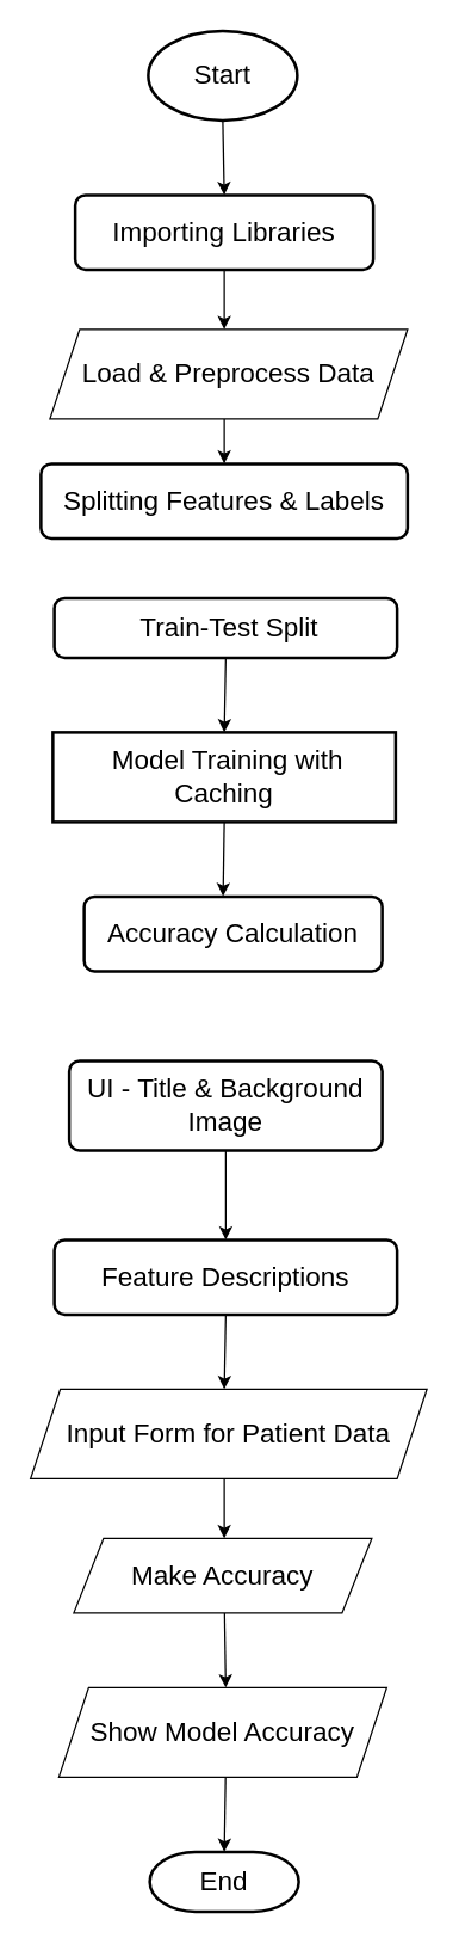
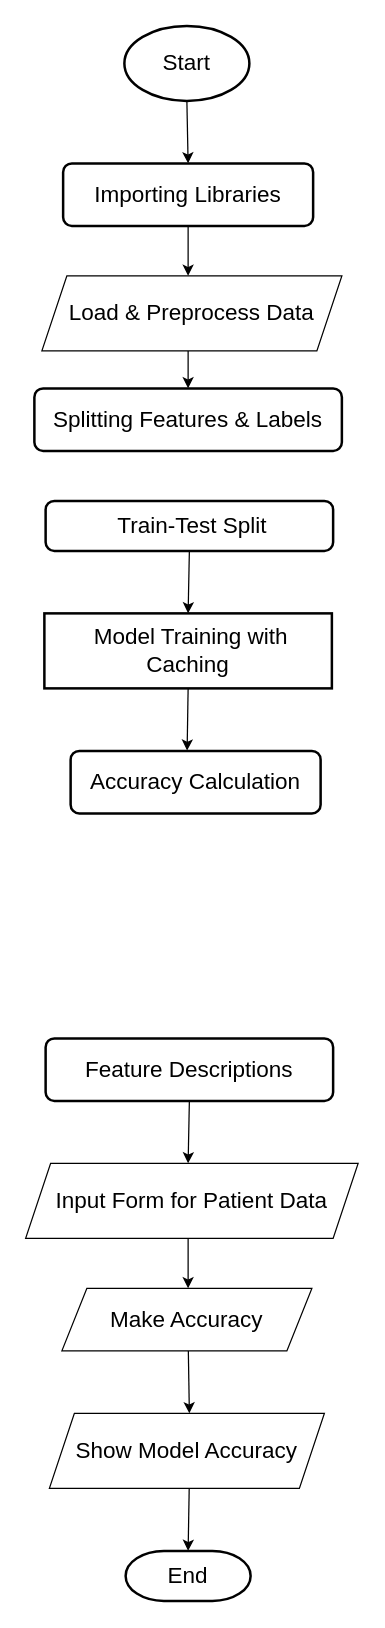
- <mxCell id="11" value="&lt;font style=&quot;font-size: 18px;&quot;&gt;UI - Title &amp;amp; Background Image&lt;/font&gt;" style="rounded=1;whiteSpace=wrap;html=1;absoluteArcSize=1;arcSize=14;strokeWidth=2;" vertex="1" parent="1"><mxGeometry x="46" y="710" width="210" height="60" as="geometry" /></mxCell>
- <mxCell id="15" value="" style="endArrow=classic;html=1;rounded=0;exitX=0.5;exitY=1;exitDx=0;exitDy=0;entryX=0.5;entryY=0;entryDx=0;entryDy=0;" edge="1" parent="1" source="11" target="12"><mxGeometry width="50" height="50" relative="1" as="geometry"><mxPoint x="126" y="850" as="sourcePoint" /><mxPoint x="176" y="800" as="targetPoint" /></mxGeometry></mxCell>
